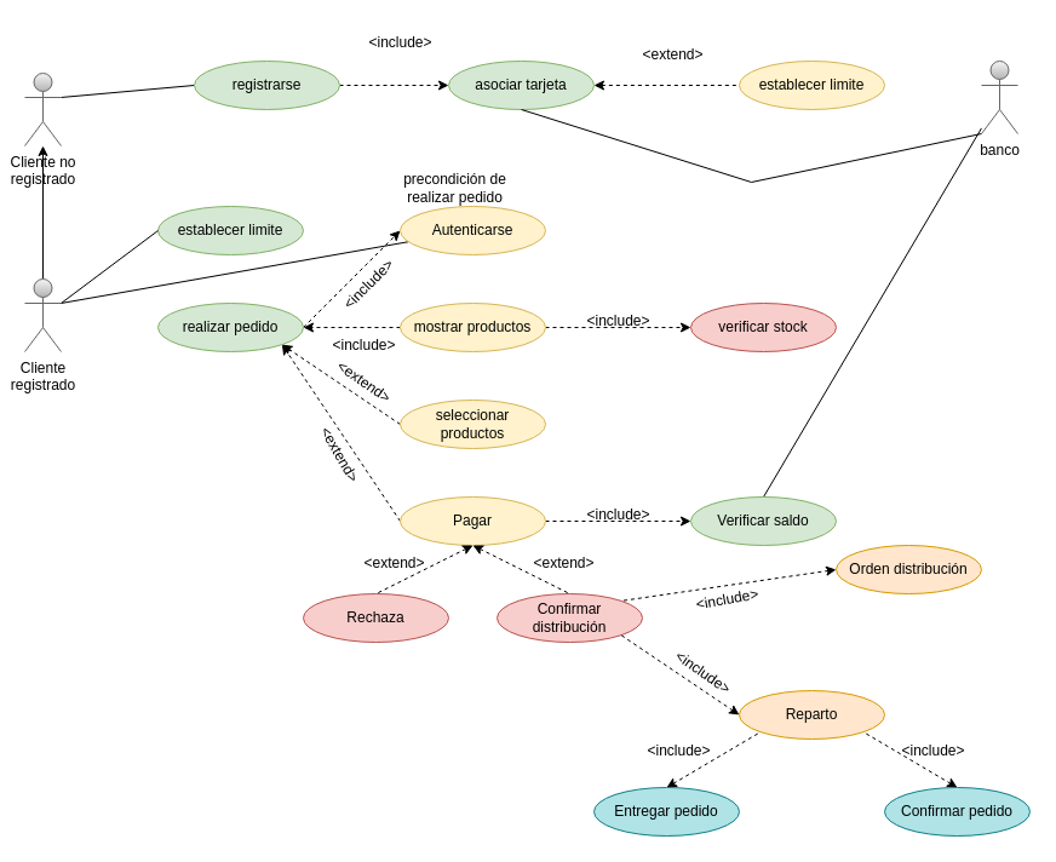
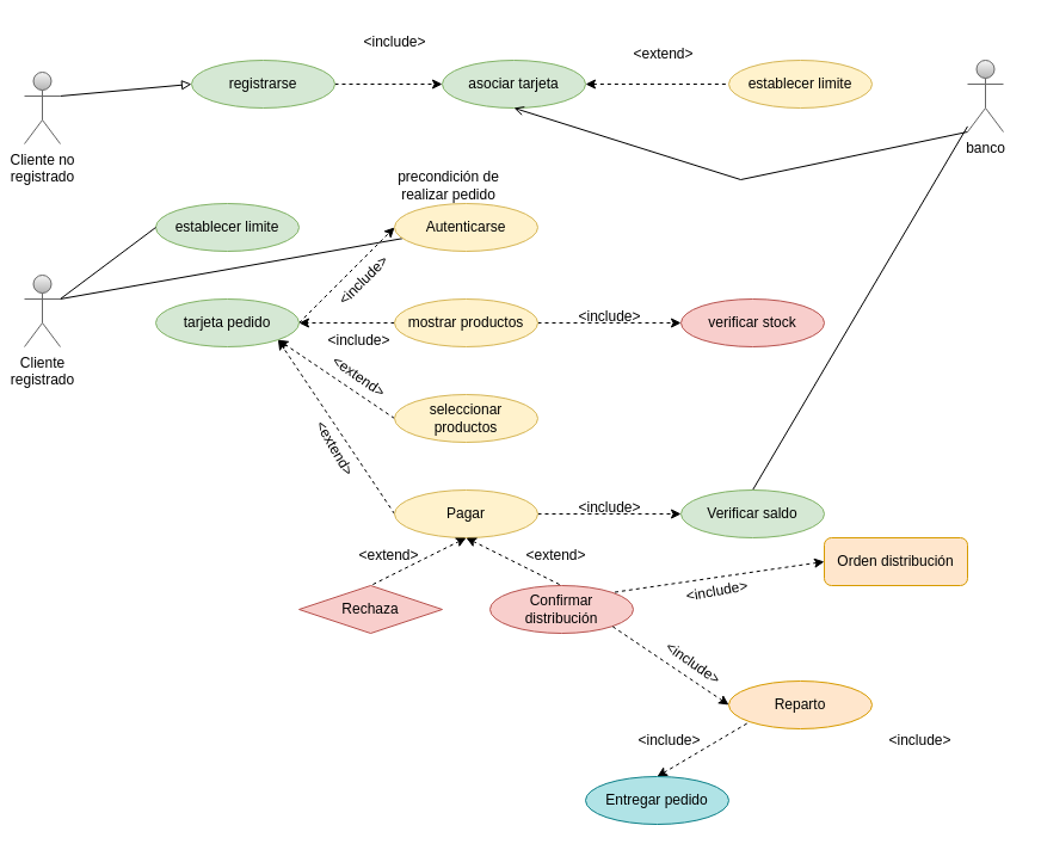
- <mxCell id="2" style="edgeStyle=none;rounded=0;orthogonalLoop=1;jettySize=auto;html=1;exitX=1;exitY=0.333;exitDx=0;exitDy=0;exitPerimeter=0;entryX=0;entryY=0.5;entryDx=0;entryDy=0;endArrow=none;endFill=0;" edge="1" parent="1" source="3" target="5"><mxGeometry relative="1" as="geometry" /></mxCell>
+ <mxCell id="2" style="edgeStyle=none;rounded=0;orthogonalLoop=1;jettySize=auto;html=1;exitX=1;exitY=0.333;exitDx=0;exitDy=0;exitPerimeter=0;entryX=0;entryY=0.5;entryDx=0;entryDy=0;endArrow=block;endFill=0;" edge="1" parent="1" source="3" target="5"><mxGeometry relative="1" as="geometry" /></mxCell>
- <mxCell id="15" style="edgeStyle=none;rounded=0;orthogonalLoop=1;jettySize=auto;html=1;exitX=0;exitY=1;exitDx=0;exitDy=0;exitPerimeter=0;entryX=0.5;entryY=1;entryDx=0;entryDy=0;endArrow=none;endFill=0;" edge="1" parent="1" source="17" target="7"><mxGeometry relative="1" as="geometry"><Array as="points"><mxPoint x="620" y="150" /></Array></mxGeometry></mxCell>
+ <mxCell id="15" style="edgeStyle=none;rounded=0;orthogonalLoop=1;jettySize=auto;html=1;exitX=0;exitY=1;exitDx=0;exitDy=0;exitPerimeter=0;entryX=0.5;entryY=1;entryDx=0;entryDy=0;endArrow=open;endFill=0;" edge="1" parent="1" source="17" target="7"><mxGeometry relative="1" as="geometry"><Array as="points"><mxPoint x="620" y="150" /></Array></mxGeometry></mxCell>
- <mxCell id="11" style="edgeStyle=none;rounded=0;orthogonalLoop=1;jettySize=auto;html=1;endArrow=classic;endFill=1;" edge="1" parent="1" source="13" target="3"><mxGeometry relative="1" as="geometry" /></mxCell>
- <mxCell id="20" value="realizar pedido" style="ellipse;whiteSpace=wrap;html=1;fillColor=#d5e8d4;strokeColor=#82b366;" vertex="1" parent="1"><mxGeometry x="130" y="250" width="120" height="40" as="geometry" /></mxCell>
+ <mxCell id="20" value="tarjeta pedido" style="ellipse;whiteSpace=wrap;html=1;fillColor=#d5e8d4;strokeColor=#82b366;" vertex="1" parent="1"><mxGeometry x="130" y="250" width="120" height="40" as="geometry" /></mxCell>
- <mxCell id="46" value="Orden distribución" style="ellipse;whiteSpace=wrap;html=1;fillColor=#ffe6cc;strokeColor=#d79b00;" vertex="1" parent="1"><mxGeometry x="690" y="450" width="120" height="40" as="geometry" /></mxCell>
+ <mxCell id="46" value="Orden distribución" style="whiteSpace=wrap;html=1;fillColor=#ffe6cc;strokeColor=#d79b00;rounded=1;" vertex="1" parent="1"><mxGeometry x="690" y="450" width="120" height="40" as="geometry" /></mxCell>
- <mxCell id="41" value="Rechaza" style="ellipse;whiteSpace=wrap;html=1;fillColor=#f8cecc;strokeColor=#b85450;" vertex="1" parent="1"><mxGeometry x="250" y="490" width="120" height="40" as="geometry" /></mxCell>
+ <mxCell id="41" value="Rechaza" style="rhombus;whiteSpace=wrap;html=1;fillColor=#f8cecc;strokeColor=#b85450;" vertex="1" parent="1"><mxGeometry x="250" y="490" width="120" height="40" as="geometry" /></mxCell>
- <mxCell id="53" style="edgeStyle=none;rounded=0;orthogonalLoop=1;jettySize=auto;html=1;exitX=0.5;exitY=0;exitDx=0;exitDy=0;entryX=1;entryY=1;entryDx=0;entryDy=0;dashed=1;startArrow=classic;startFill=1;endArrow=none;endFill=0;" edge="1" parent="1" source="54" target="49"><mxGeometry relative="1" as="geometry"><mxPoint x="827.574" y="604.142" as="targetPoint" /></mxGeometry></mxCell>
- <mxCell id="54" value="Confirmar pedido" style="ellipse;whiteSpace=wrap;html=1;fillColor=#b0e3e6;strokeColor=#0e8088;" vertex="1" parent="1"><mxGeometry x="730" y="650" width="120" height="40" as="geometry" /></mxCell>
